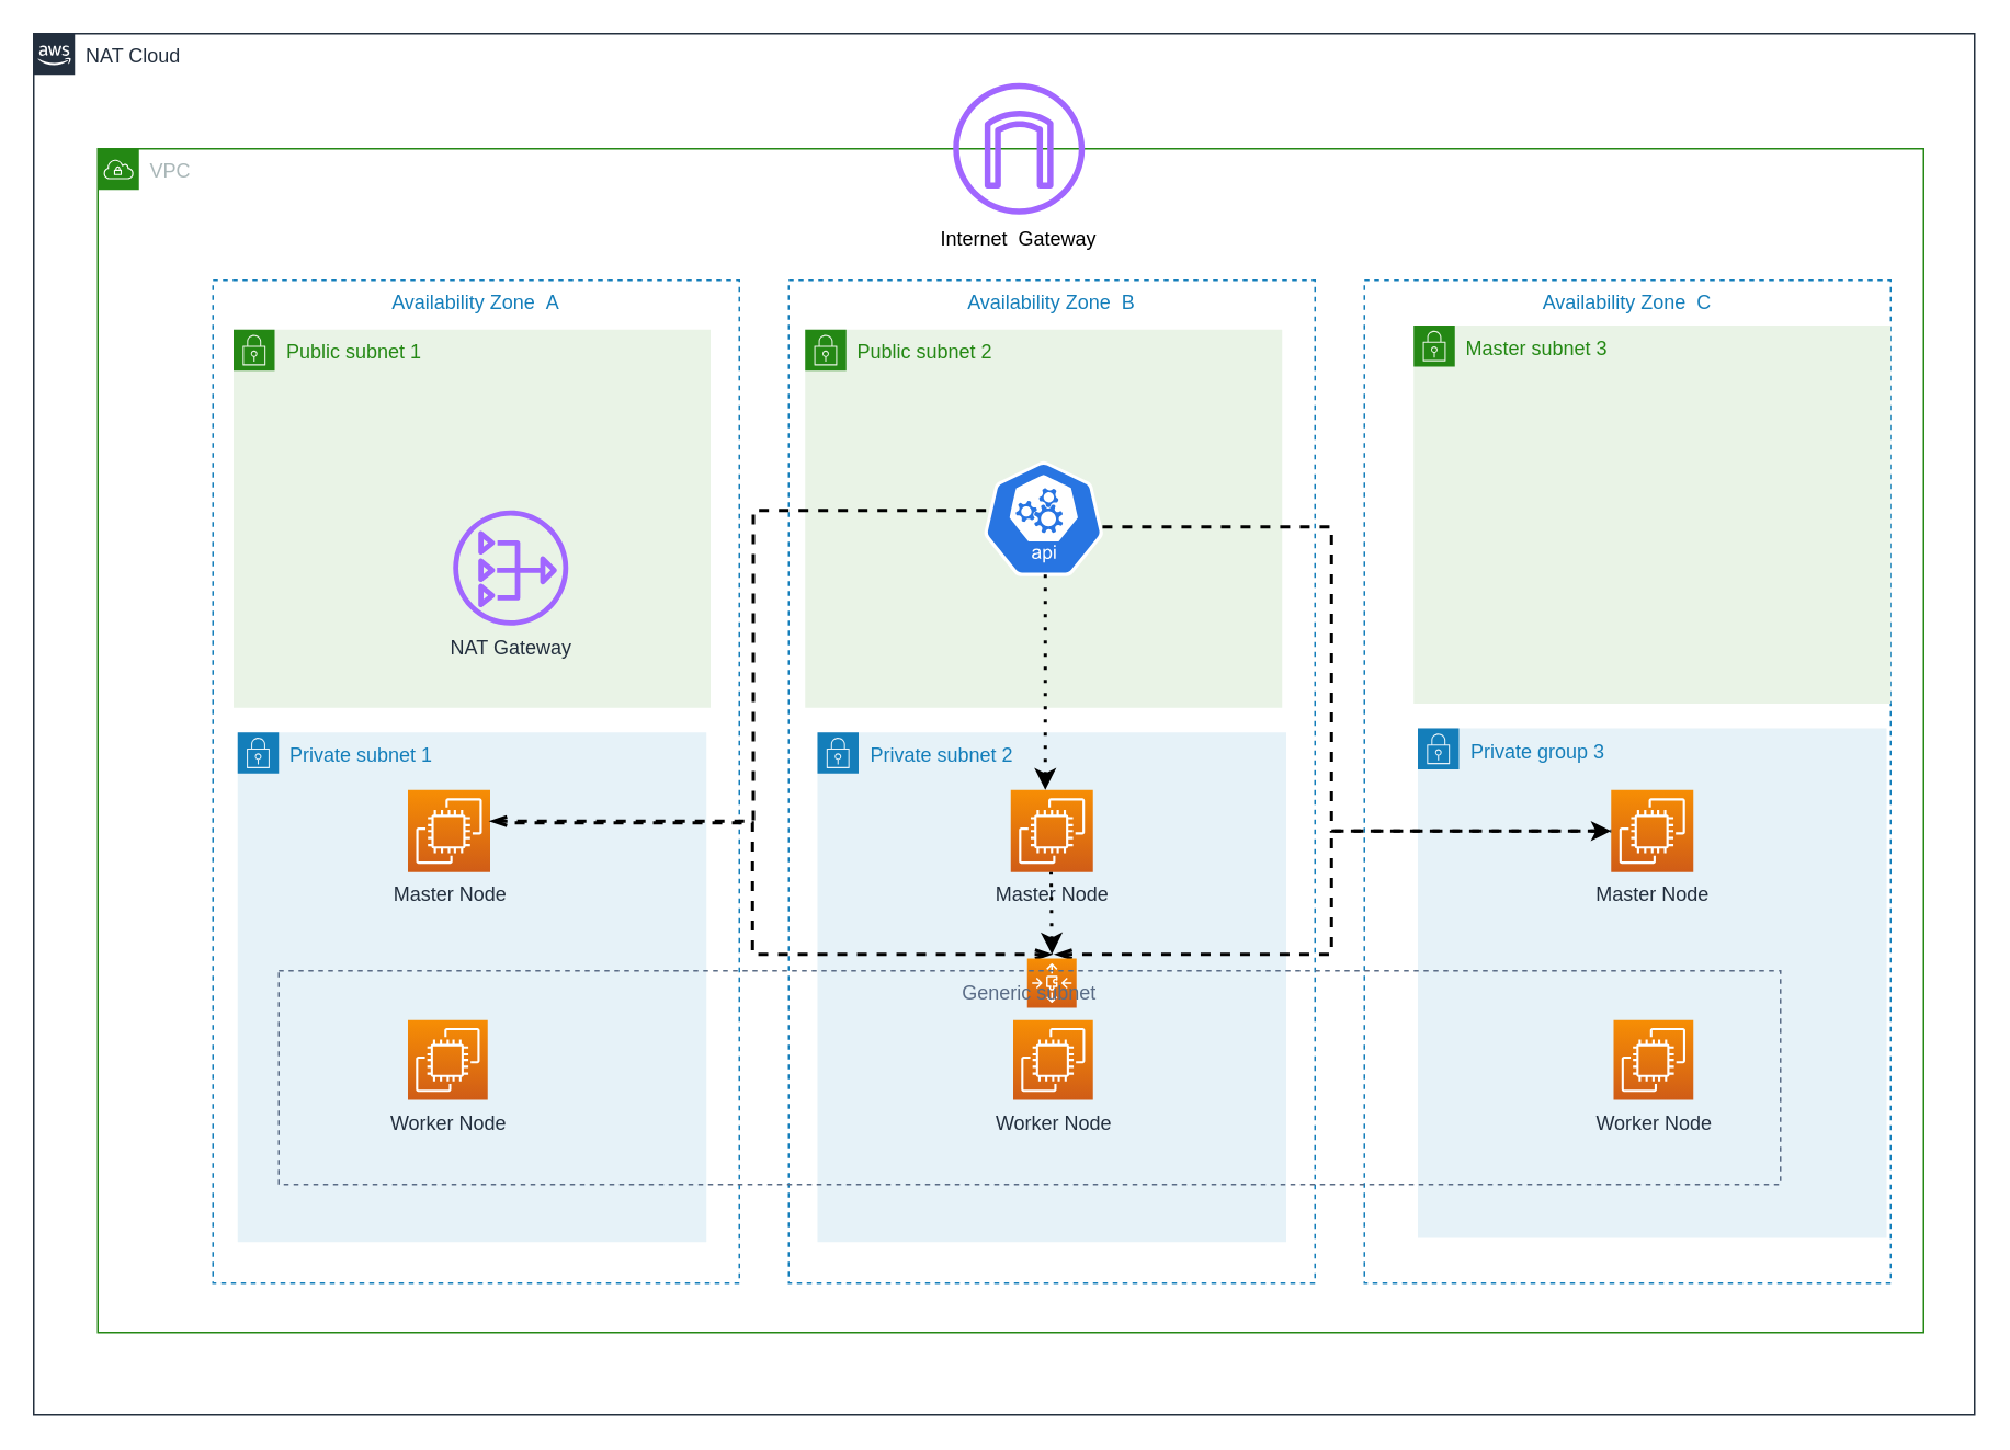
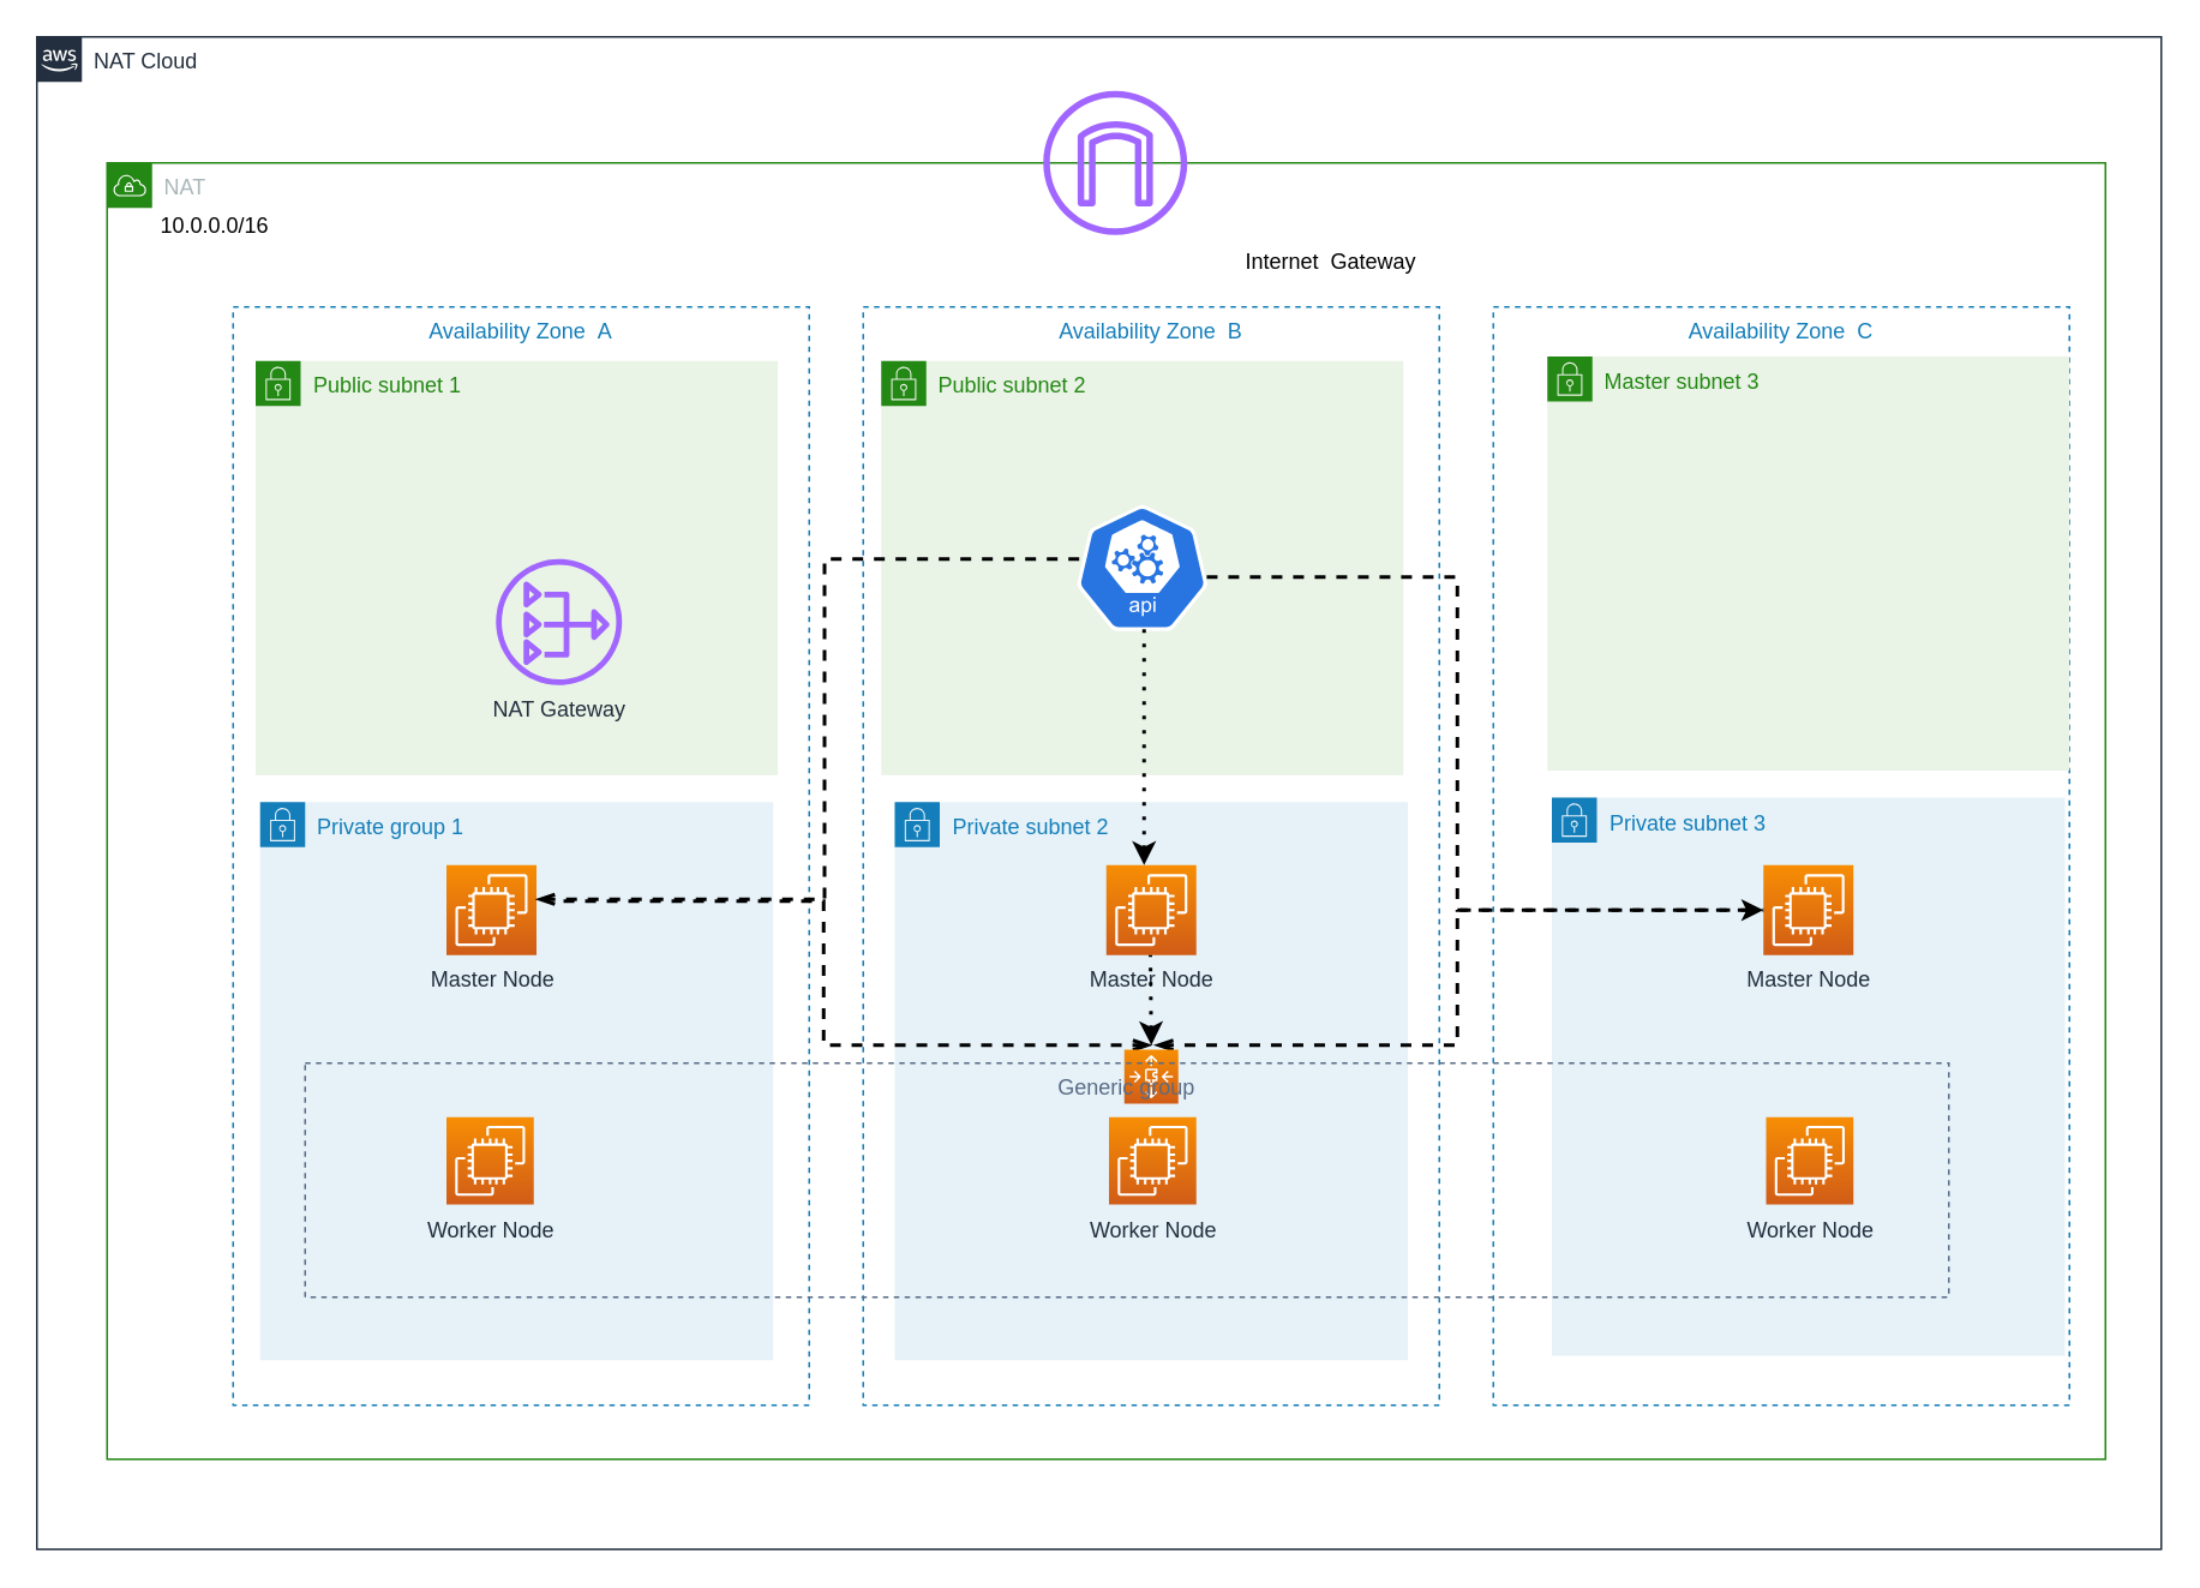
- <mxCell id="3" value="VPC" style="points=[[0,0],[0.25,0],[0.5,0],[0.75,0],[1,0],[1,0.25],[1,0.5],[1,0.75],[1,1],[0.75,1],[0.5,1],[0.25,1],[0,1],[0,0.75],[0,0.5],[0,0.25]];outlineConnect=0;gradientColor=none;html=1;whiteSpace=wrap;fontSize=12;fontStyle=0;shape=mxgraph.aws4.group;grIcon=mxgraph.aws4.group_vpc;strokeColor=#248814;fillColor=none;verticalAlign=top;align=left;spacingLeft=30;fontColor=#AAB7B8;dashed=0;" vertex="1" parent="1"><mxGeometry x="59" y="90" width="1110" height="720" as="geometry" /></mxCell>
+ <mxCell id="3" value="NAT" style="points=[[0,0],[0.25,0],[0.5,0],[0.75,0],[1,0],[1,0.25],[1,0.5],[1,0.75],[1,1],[0.75,1],[0.5,1],[0.25,1],[0,1],[0,0.75],[0,0.5],[0,0.25]];outlineConnect=0;gradientColor=none;html=1;whiteSpace=wrap;fontSize=12;fontStyle=0;shape=mxgraph.aws4.group;grIcon=mxgraph.aws4.group_vpc;strokeColor=#248814;fillColor=none;verticalAlign=top;align=left;spacingLeft=30;fontColor=#AAB7B8;dashed=0;" vertex="1" parent="1"><mxGeometry x="59" y="90" width="1110" height="720" as="geometry" /></mxCell>
+ <mxCell id="6" value="10.0.0.0/16" style="text;html=1;strokeColor=none;fillColor=none;align=center;verticalAlign=middle;whiteSpace=wrap;rounded=0;" vertex="1" parent="1"><mxGeometry x="59" y="110" width="120" height="30" as="geometry" /></mxCell>
- <mxCell id="5" value="Internet &amp;nbsp;Gateway" style="text;html=1;strokeColor=none;fillColor=none;align=center;verticalAlign=middle;whiteSpace=wrap;rounded=0;" vertex="1" parent="1"><mxGeometry x="559" y="130" width="120" height="30" as="geometry" /></mxCell>
+ <mxCell id="5" value="Internet &amp;nbsp;Gateway" style="text;html=1;strokeColor=none;fillColor=none;align=center;verticalAlign=middle;whiteSpace=wrap;rounded=0;" vertex="1" parent="1"><mxGeometry x="679" y="130" width="120" height="30" as="geometry" /></mxCell>
- <mxCell id="15" value="Private group 3" style="points=[[0,0],[0.25,0],[0.5,0],[0.75,0],[1,0],[1,0.25],[1,0.5],[1,0.75],[1,1],[0.75,1],[0.5,1],[0.25,1],[0,1],[0,0.75],[0,0.5],[0,0.25]];outlineConnect=0;gradientColor=none;html=1;whiteSpace=wrap;fontSize=12;fontStyle=0;shape=mxgraph.aws4.group;grIcon=mxgraph.aws4.group_security_group;grStroke=0;strokeColor=#147EBA;fillColor=#E6F2F8;verticalAlign=top;align=left;spacingLeft=30;fontColor=#147EBA;dashed=0;" vertex="1" parent="1"><mxGeometry x="861.5" y="442.5" width="285" height="310" as="geometry" /></mxCell>
+ <mxCell id="15" value="Private subnet 3" style="points=[[0,0],[0.25,0],[0.5,0],[0.75,0],[1,0],[1,0.25],[1,0.5],[1,0.75],[1,1],[0.75,1],[0.5,1],[0.25,1],[0,1],[0,0.75],[0,0.5],[0,0.25]];outlineConnect=0;gradientColor=none;html=1;whiteSpace=wrap;fontSize=12;fontStyle=0;shape=mxgraph.aws4.group;grIcon=mxgraph.aws4.group_security_group;grStroke=0;strokeColor=#147EBA;fillColor=#E6F2F8;verticalAlign=top;align=left;spacingLeft=30;fontColor=#147EBA;dashed=0;" vertex="1" parent="1"><mxGeometry x="861.5" y="442.5" width="285" height="310" as="geometry" /></mxCell>
- <mxCell id="11" value="Private subnet 1" style="points=[[0,0],[0.25,0],[0.5,0],[0.75,0],[1,0],[1,0.25],[1,0.5],[1,0.75],[1,1],[0.75,1],[0.5,1],[0.25,1],[0,1],[0,0.75],[0,0.5],[0,0.25]];outlineConnect=0;gradientColor=none;html=1;whiteSpace=wrap;fontSize=12;fontStyle=0;shape=mxgraph.aws4.group;grIcon=mxgraph.aws4.group_security_group;grStroke=0;strokeColor=#147EBA;fillColor=#E6F2F8;verticalAlign=top;align=left;spacingLeft=30;fontColor=#147EBA;dashed=0;" vertex="1" parent="1"><mxGeometry x="144" y="445" width="285" height="310" as="geometry" /></mxCell>
+ <mxCell id="11" value="Private group 1" style="points=[[0,0],[0.25,0],[0.5,0],[0.75,0],[1,0],[1,0.25],[1,0.5],[1,0.75],[1,1],[0.75,1],[0.5,1],[0.25,1],[0,1],[0,0.75],[0,0.5],[0,0.25]];outlineConnect=0;gradientColor=none;html=1;whiteSpace=wrap;fontSize=12;fontStyle=0;shape=mxgraph.aws4.group;grIcon=mxgraph.aws4.group_security_group;grStroke=0;strokeColor=#147EBA;fillColor=#E6F2F8;verticalAlign=top;align=left;spacingLeft=30;fontColor=#147EBA;dashed=0;" vertex="1" parent="1"><mxGeometry x="144" y="445" width="285" height="310" as="geometry" /></mxCell>
- <mxCell id="31" value="Generic subnet" style="fillColor=none;strokeColor=#5A6C86;dashed=1;verticalAlign=top;fontStyle=0;fontColor=#5A6C86;" vertex="1" parent="1"><mxGeometry x="169" y="590" width="913" height="130" as="geometry" /></mxCell>
+ <mxCell id="31" value="Generic group" style="fillColor=none;strokeColor=#5A6C86;dashed=1;verticalAlign=top;fontStyle=0;fontColor=#5A6C86;" vertex="1" parent="1"><mxGeometry x="169" y="590" width="913" height="130" as="geometry" /></mxCell>
